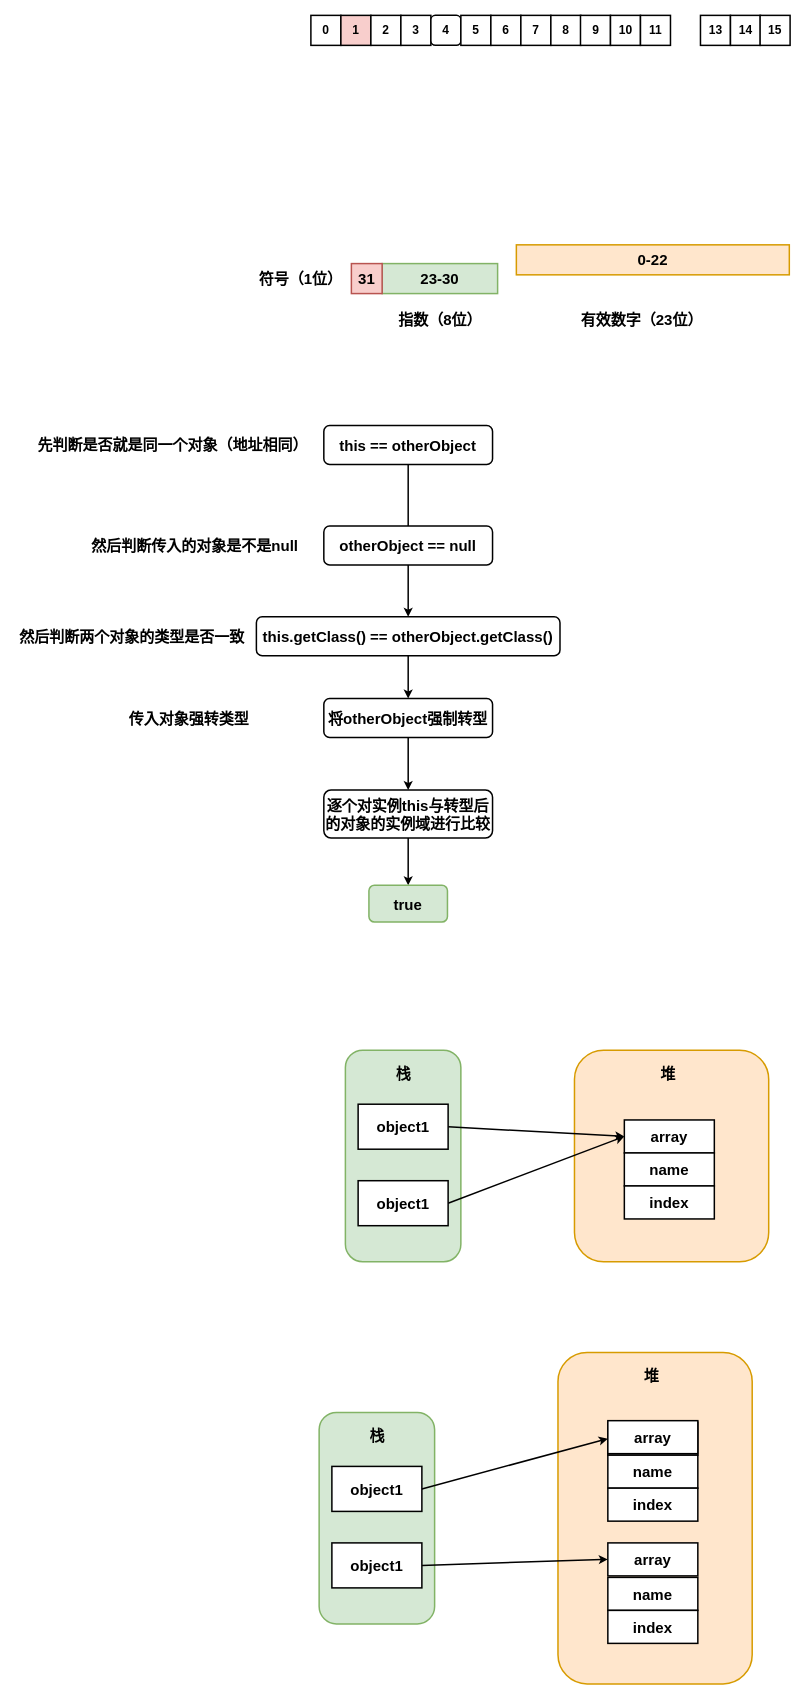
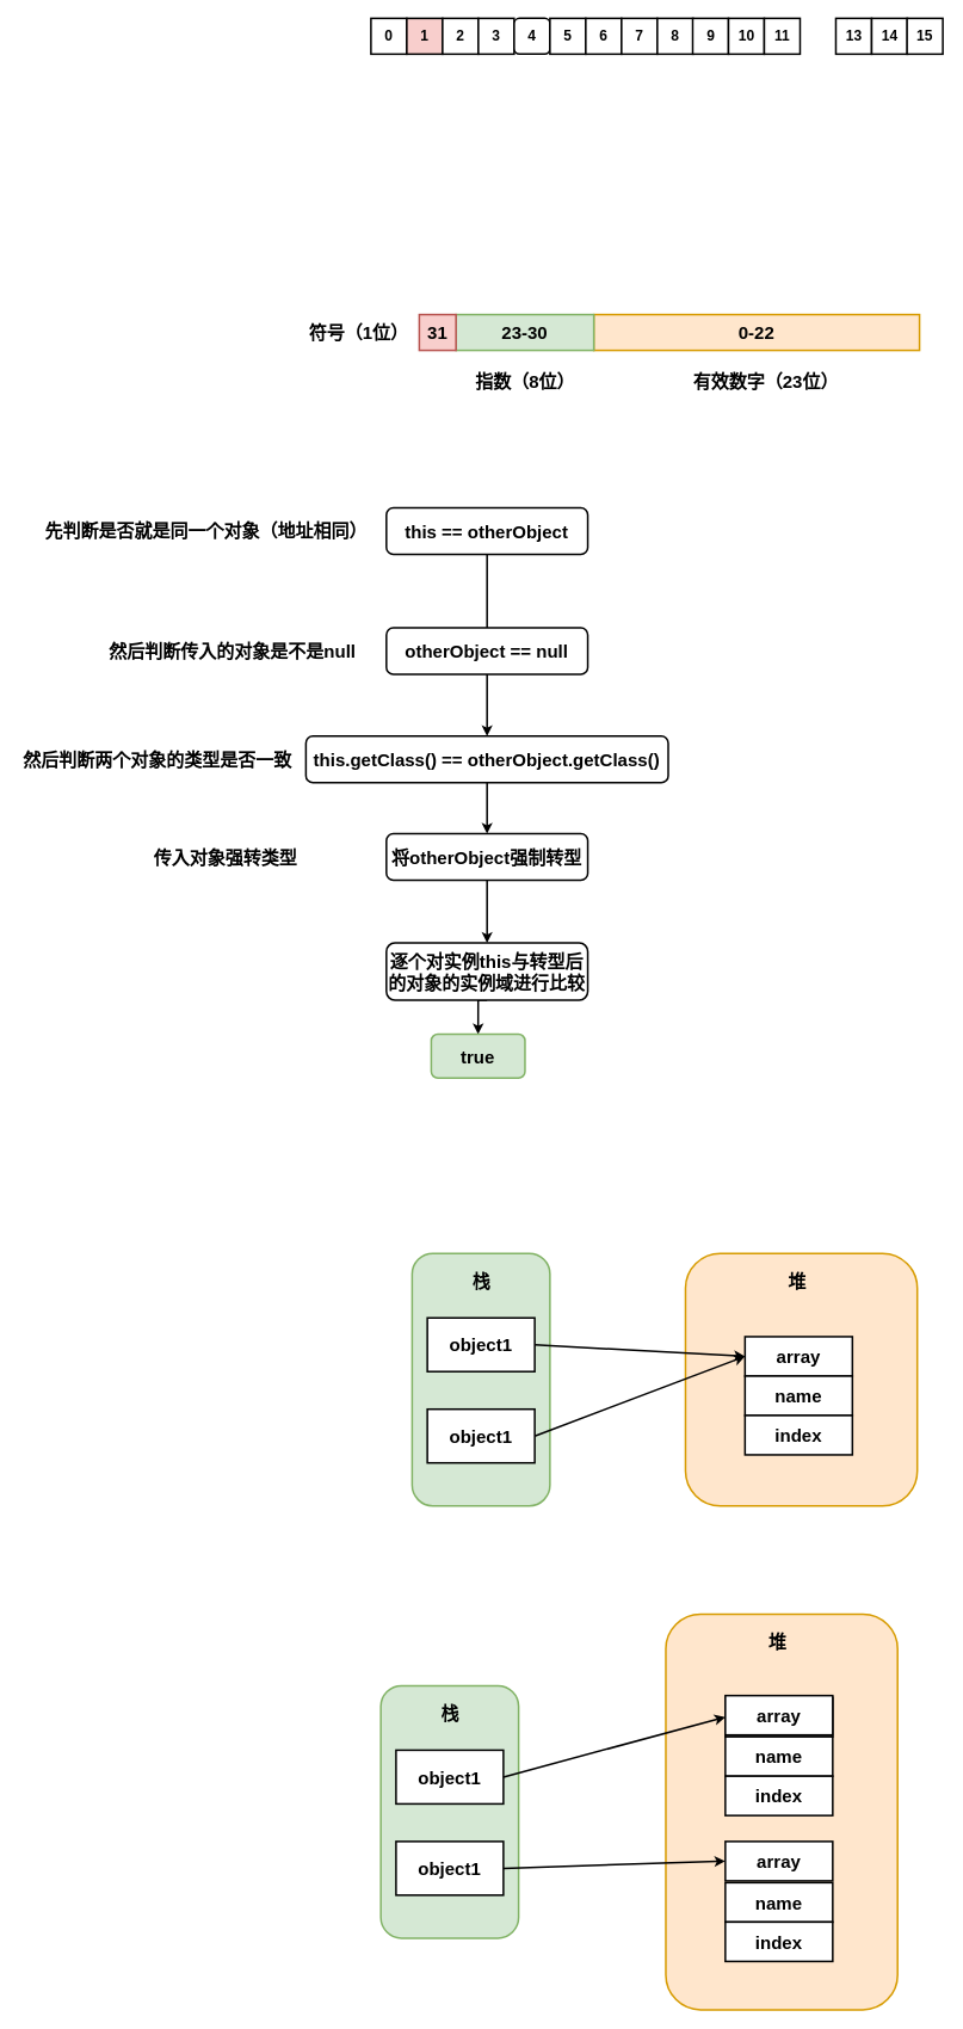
- <mxCell id="18" value="0-22" style="rounded=0;whiteSpace=wrap;html=1;fontStyle=1;fontSize=20;strokeWidth=2;fillColor=#ffe6cc;strokeColor=#d79b00;" vertex="1" parent="1"><mxGeometry x="688" y="326" width="364" height="40" as="geometry" /></mxCell>
+ <mxCell id="18" value="0-22" style="rounded=0;whiteSpace=wrap;html=1;fontStyle=1;fontSize=20;strokeWidth=2;fillColor=#ffe6cc;strokeColor=#d79b00;" vertex="1" parent="1"><mxGeometry x="663" y="351" width="364" height="40" as="geometry" /></mxCell>
- <mxCell id="34" value="true" style="rounded=1;whiteSpace=wrap;html=1;strokeWidth=2;fontSize=20;fontStyle=1;fillColor=#d5e8d4;strokeColor=#82b366;" vertex="1" parent="1"><mxGeometry x="491.38" y="1180" width="104.75" height="49" as="geometry" /></mxCell>
+ <mxCell id="34" value="true" style="rounded=1;whiteSpace=wrap;html=1;strokeWidth=2;fontSize=20;fontStyle=1;fillColor=#d5e8d4;strokeColor=#82b366;" vertex="1" parent="1"><mxGeometry x="481.38" y="1155" width="104.75" height="49" as="geometry" /></mxCell>
